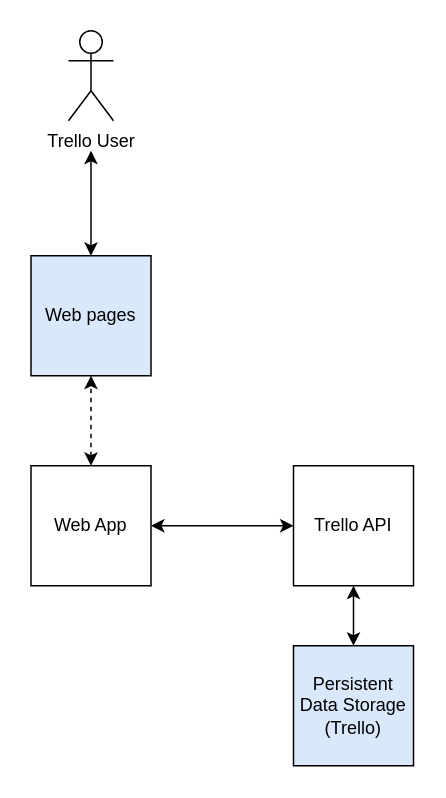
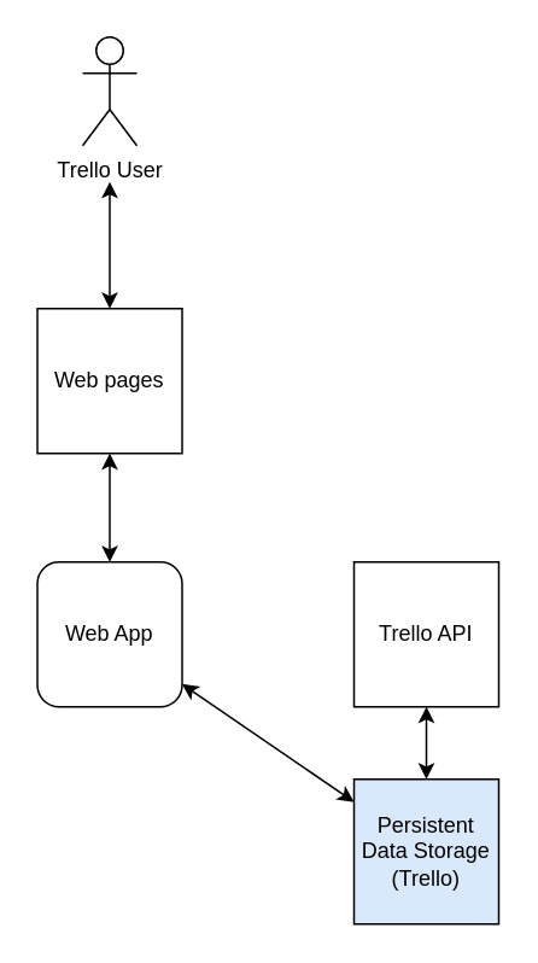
- <mxCell id="8" value="&lt;div&gt;Web pages&lt;/div&gt;" style="whiteSpace=wrap;html=1;aspect=fixed;fillColor=#dae8fc;" vertex="1" parent="1"><mxGeometry x="20" y="170" width="80" height="80" as="geometry" /></mxCell>
+ <mxCell id="8" value="&lt;div&gt;Web pages&lt;/div&gt;" style="whiteSpace=wrap;html=1;aspect=fixed;" vertex="1" parent="1"><mxGeometry x="20" y="170" width="80" height="80" as="geometry" /></mxCell>
- <mxCell id="10" value="" style="endArrow=classic;startArrow=classic;html=1;rounded=0;exitX=0.5;exitY=0;exitDx=0;exitDy=0;entryX=0.5;entryY=1;entryDx=0;entryDy=0;dashed=1;" edge="1" parent="1" source="3" target="8"><mxGeometry width="50" height="50" relative="1" as="geometry"><mxPoint x="310" y="350" as="sourcePoint" /><mxPoint x="360" y="300" as="targetPoint" /></mxGeometry></mxCell>
+ <mxCell id="10" value="" style="endArrow=classic;startArrow=classic;html=1;rounded=0;exitX=0.5;exitY=0;exitDx=0;exitDy=0;entryX=0.5;entryY=1;entryDx=0;entryDy=0;" edge="1" parent="1" source="3" target="8"><mxGeometry width="50" height="50" relative="1" as="geometry"><mxPoint x="310" y="350" as="sourcePoint" /><mxPoint x="360" y="300" as="targetPoint" /></mxGeometry></mxCell>
- <mxCell id="3" value="Web App" style="whiteSpace=wrap;html=1;aspect=fixed;" vertex="1" parent="1"><mxGeometry x="20" y="310" width="80" height="80" as="geometry" /></mxCell>
+ <mxCell id="3" value="Web App" style="whiteSpace=wrap;html=1;aspect=fixed;rounded=1;" vertex="1" parent="1"><mxGeometry x="20" y="310" width="80" height="80" as="geometry" /></mxCell>
- <mxCell id="5" value="" style="endArrow=classic;startArrow=classic;html=1;rounded=0;entryX=0;entryY=0.5;entryDx=0;entryDy=0;" edge="1" parent="1" source="3" target="6"><mxGeometry width="50" height="50" relative="1" as="geometry"><mxPoint x="315" y="460" as="sourcePoint" /><mxPoint x="160" y="340" as="targetPoint" /></mxGeometry></mxCell>
+ <mxCell id="5" value="" style="endArrow=classic;startArrow=classic;html=1;rounded=0;" edge="1" parent="1" source="3" target="4"><mxGeometry width="50" height="50" relative="1" as="geometry"><mxPoint x="315" y="460" as="sourcePoint" /><mxPoint x="160" y="340" as="targetPoint" /></mxGeometry></mxCell>
